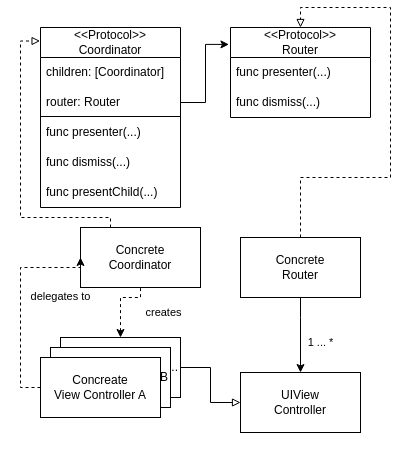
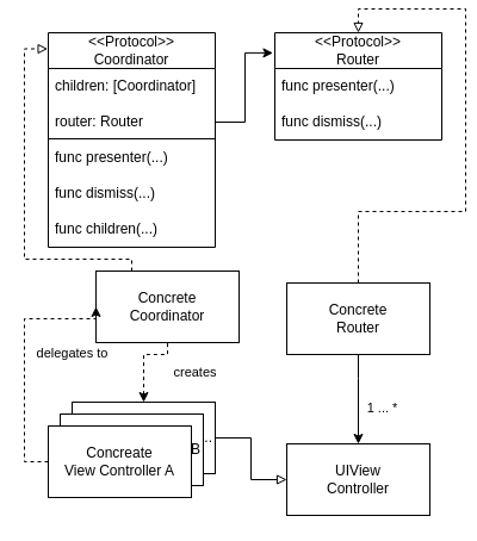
- <mxCell id="8" value="func presentChild(...)" style="text;strokeColor=none;fillColor=none;align=left;verticalAlign=middle;spacingLeft=4;spacingRight=4;overflow=hidden;points=[[0,0.5],[1,0.5]];portConstraint=eastwest;rotatable=0;whiteSpace=wrap;html=1;" vertex="1" parent="2"><mxGeometry y="150" width="140" height="30" as="geometry" /></mxCell>
+ <mxCell id="8" value="func children(...)" style="text;strokeColor=none;fillColor=none;align=left;verticalAlign=middle;spacingLeft=4;spacingRight=4;overflow=hidden;points=[[0,0.5],[1,0.5]];portConstraint=eastwest;rotatable=0;whiteSpace=wrap;html=1;" vertex="1" parent="2"><mxGeometry y="150" width="140" height="30" as="geometry" /></mxCell>
